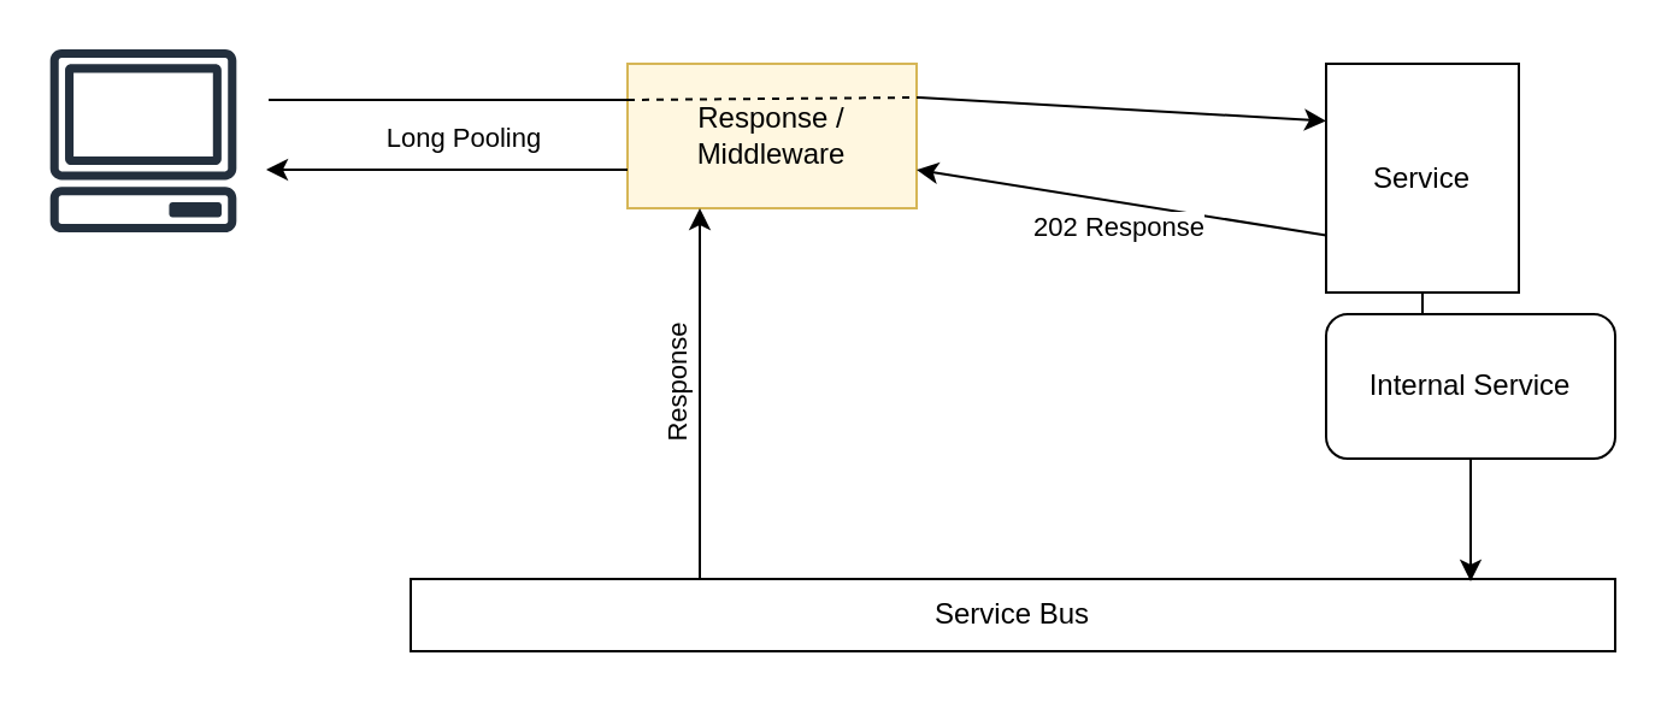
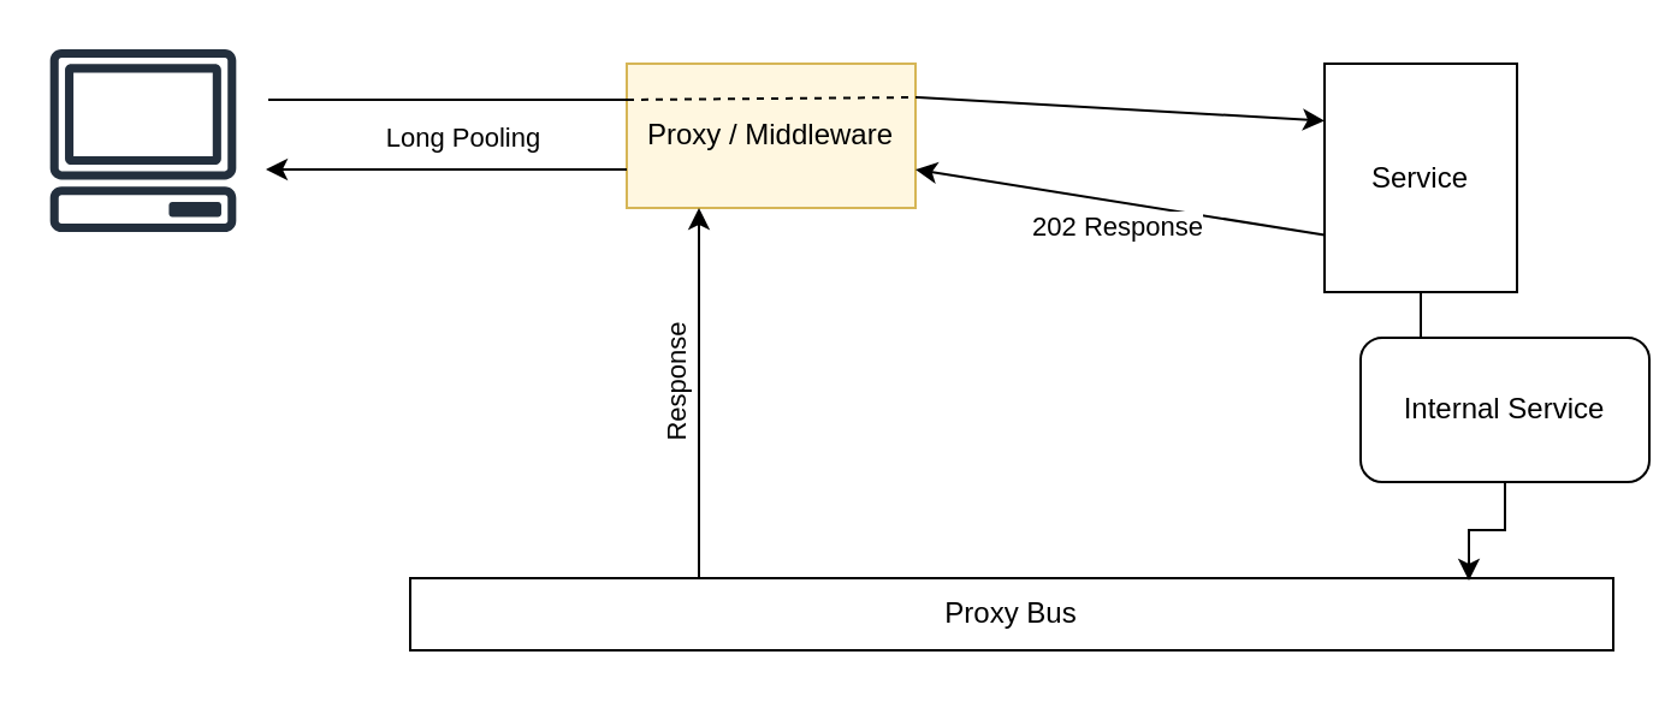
- <mxCell id="2" value="Response / Middleware" style="rounded=0;whiteSpace=wrap;html=1;fillColor=#FFF7E0;strokeColor=#d6b656;" vertex="1" parent="1"><mxGeometry x="260" y="26" width="120" height="60" as="geometry" /></mxCell>
+ <mxCell id="2" value="Proxy / Middleware" style="rounded=0;whiteSpace=wrap;html=1;fillColor=#FFF7E0;strokeColor=#d6b656;" vertex="1" parent="1"><mxGeometry x="260" y="26" width="120" height="60" as="geometry" /></mxCell>
- <mxCell id="14" value="Internal Service" style="rounded=1;whiteSpace=wrap;html=1;" vertex="1" parent="1"><mxGeometry x="550" y="130" width="120" height="60" as="geometry" /></mxCell>
+ <mxCell id="14" value="Internal Service" style="rounded=1;whiteSpace=wrap;html=1;" vertex="1" parent="1"><mxGeometry x="565" y="140" width="120" height="60" as="geometry" /></mxCell>
- <mxCell id="3" value="Service Bus" style="rounded=0;whiteSpace=wrap;html=1;" vertex="1" parent="1"><mxGeometry x="170" y="240" width="500" height="30" as="geometry" /></mxCell>
+ <mxCell id="3" value="Proxy Bus" style="rounded=0;whiteSpace=wrap;html=1;" vertex="1" parent="1"><mxGeometry x="170" y="240" width="500" height="30" as="geometry" /></mxCell>
